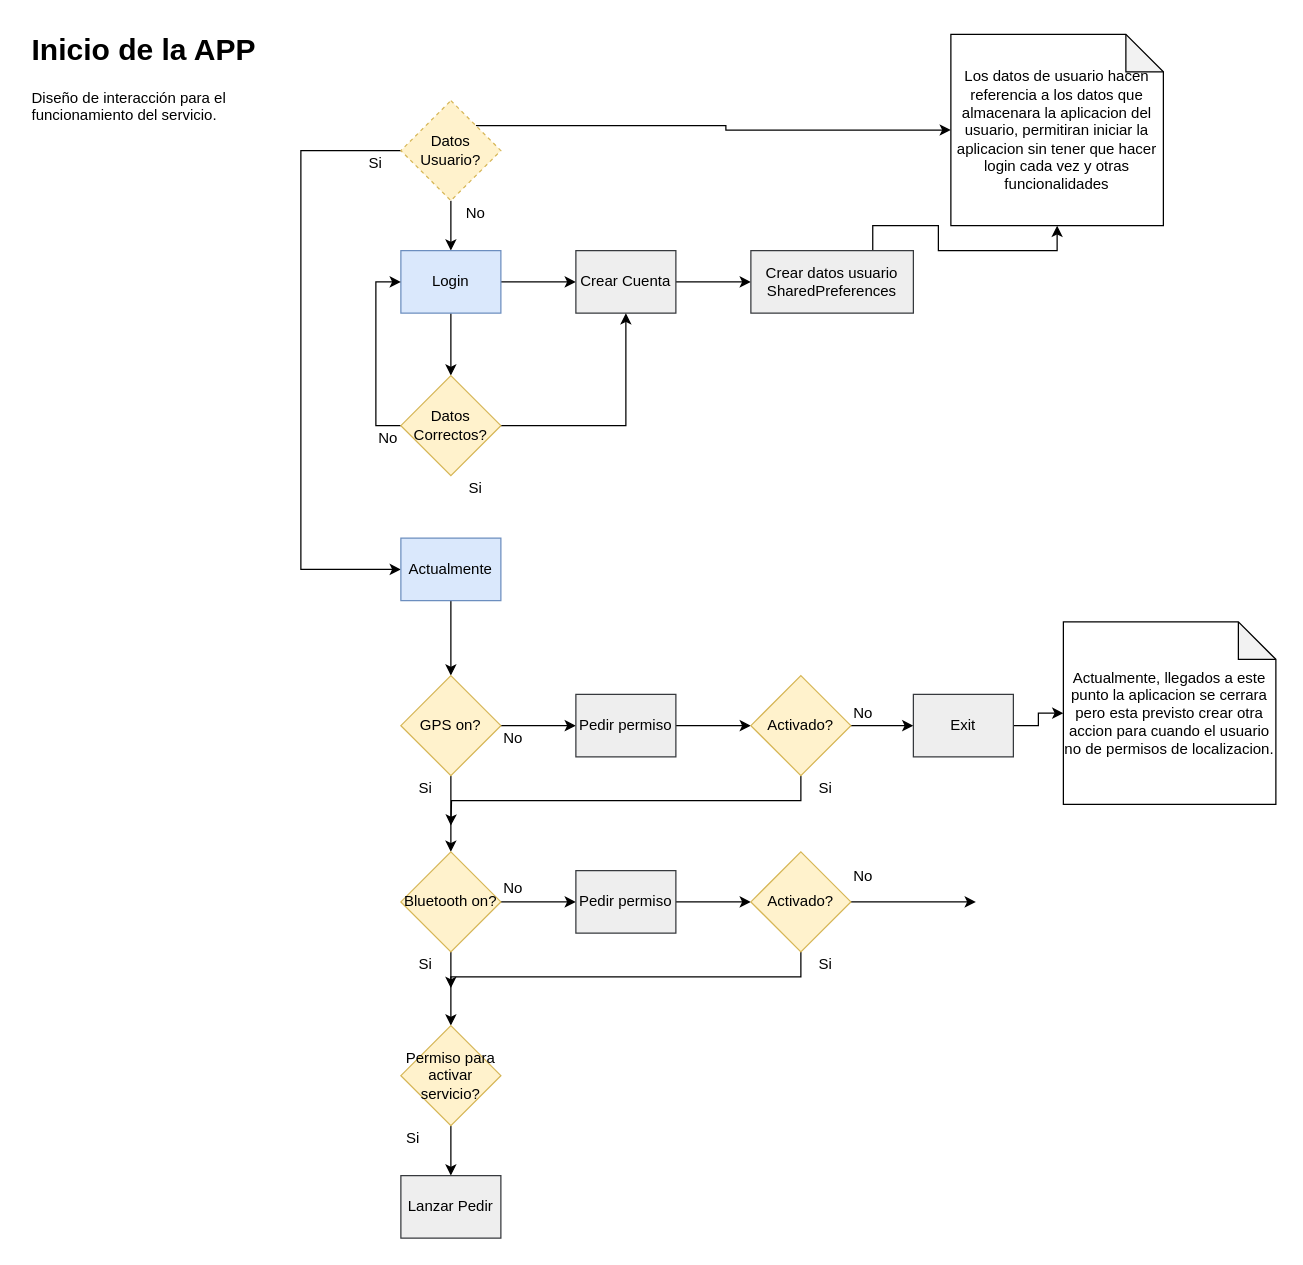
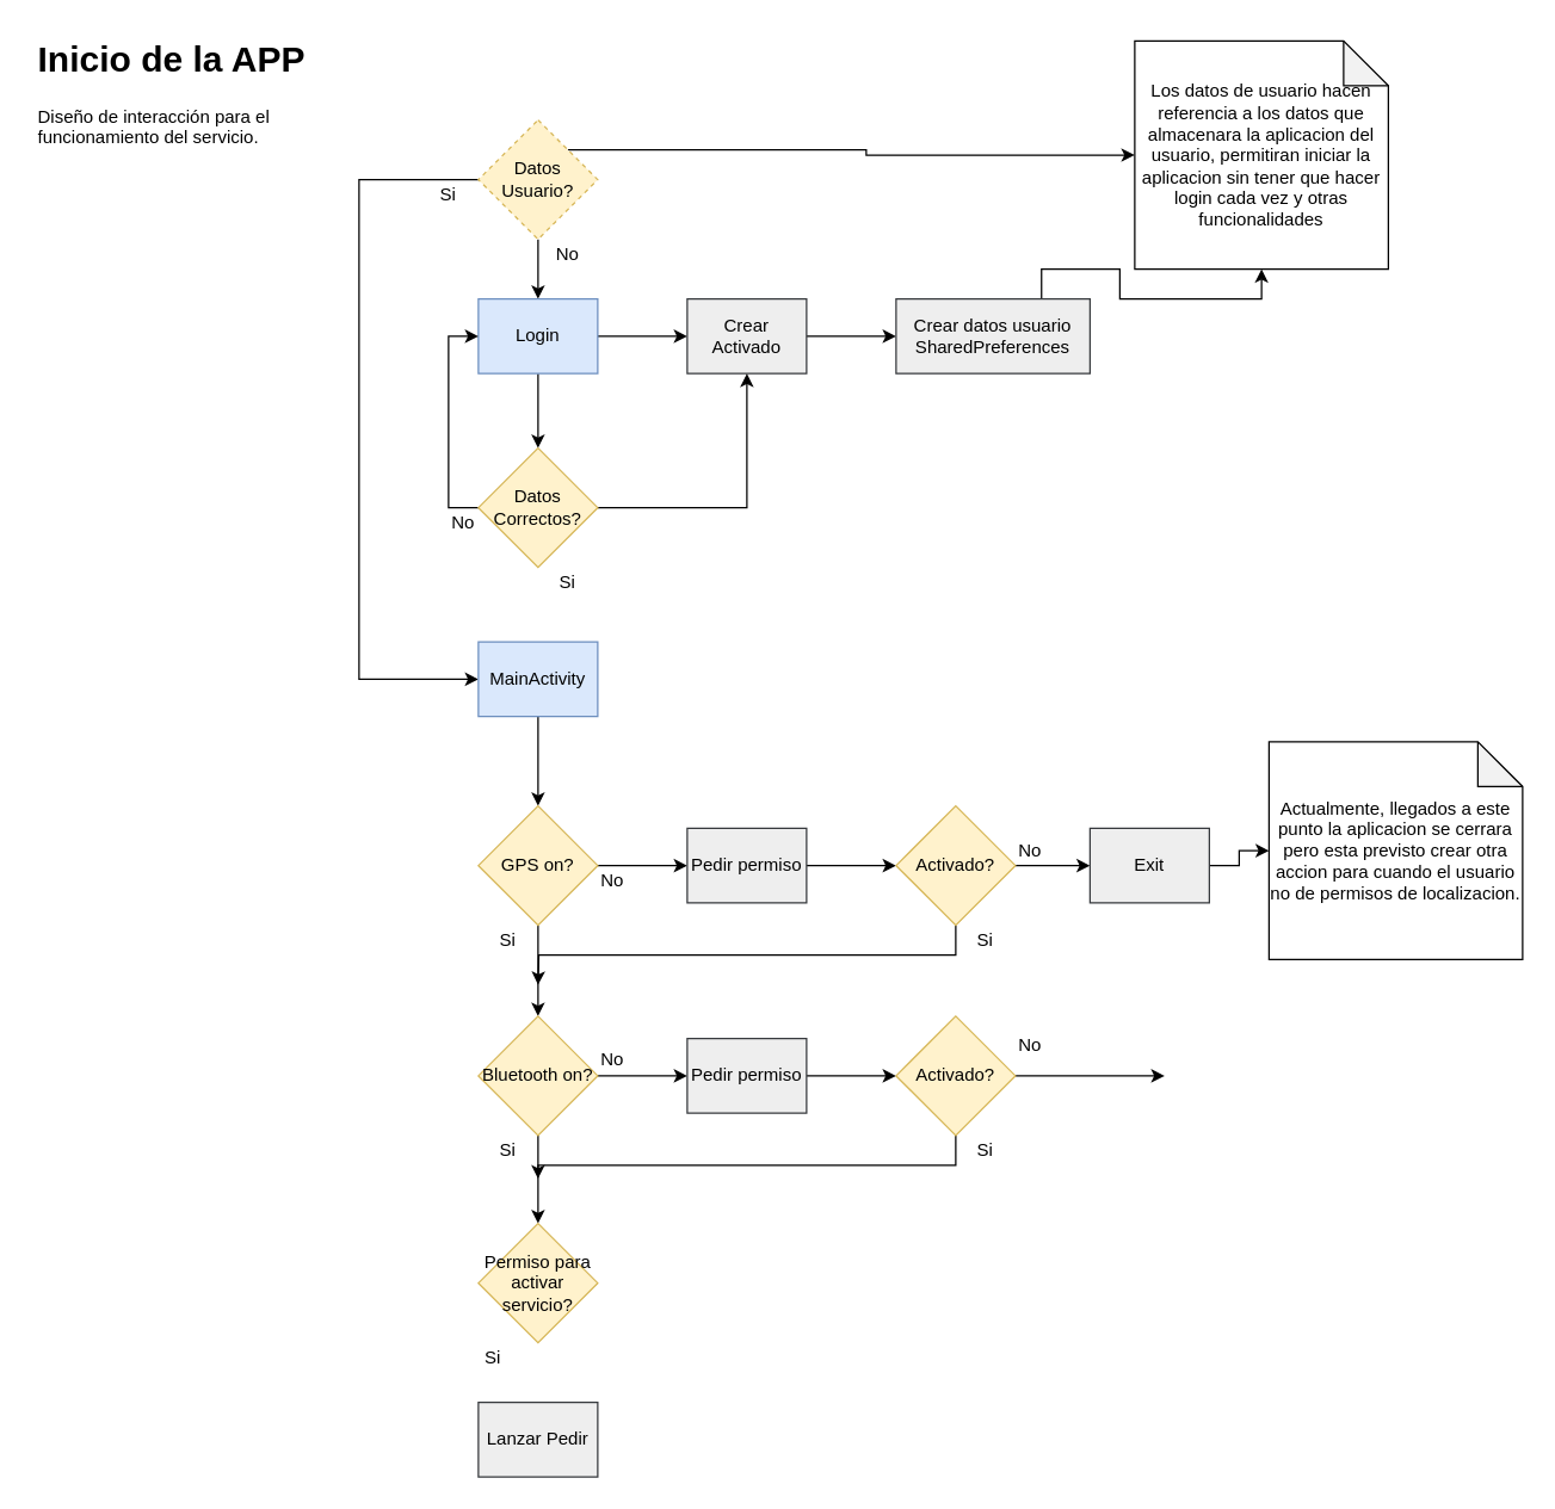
- <mxCell id="10" value="Crear Cuenta" style="rounded=0;whiteSpace=wrap;html=1;fillColor=#eeeeee;strokeColor=#36393d;" vertex="1" parent="1"><mxGeometry x="460" y="200" width="80" height="50" as="geometry" /></mxCell>
+ <mxCell id="10" value="Crear Activado" style="rounded=0;whiteSpace=wrap;html=1;fillColor=#eeeeee;strokeColor=#36393d;" vertex="1" parent="1"><mxGeometry x="460" y="200" width="80" height="50" as="geometry" /></mxCell>
- <mxCell id="17" value="Actualmente" style="rounded=0;whiteSpace=wrap;html=1;fillColor=#dae8fc;strokeColor=#6c8ebf;" vertex="1" parent="1"><mxGeometry x="320" y="430" width="80" height="50" as="geometry" /></mxCell>
+ <mxCell id="17" value="MainActivity" style="rounded=0;whiteSpace=wrap;html=1;fillColor=#dae8fc;strokeColor=#6c8ebf;" vertex="1" parent="1"><mxGeometry x="320" y="430" width="80" height="50" as="geometry" /></mxCell>
- <mxCell id="24" style="edgeStyle=orthogonalEdgeStyle;rounded=0;orthogonalLoop=1;jettySize=auto;html=1;entryX=0.5;entryY=0;entryDx=0;entryDy=0;" edge="1" parent="1" source="25" target="26"><mxGeometry relative="1" as="geometry" /></mxCell>
